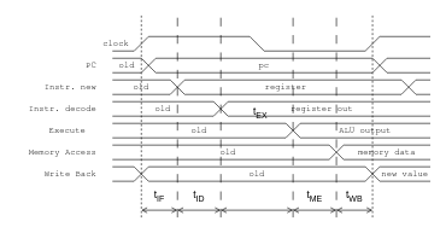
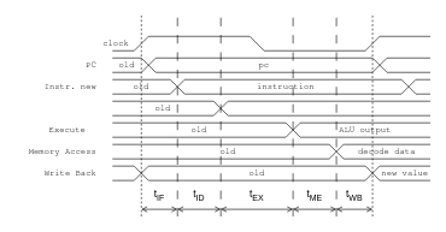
- <mxCell id="11" value="&lt;font face=&quot;FreeMono&quot;&gt;register&lt;/font&gt;" style="text;strokeColor=none;align=center;fillColor=none;html=1;verticalAlign=middle;whiteSpace=wrap;rounded=0;" parent="1" vertex="1"><mxGeometry x="335" y="110" width="120" height="20" as="geometry" /></mxCell>
+ <mxCell id="11" value="&lt;font face=&quot;FreeMono&quot;&gt;instruction&lt;/font&gt;" style="text;strokeColor=none;align=center;fillColor=none;html=1;verticalAlign=middle;whiteSpace=wrap;rounded=0;" parent="1" vertex="1"><mxGeometry x="335" y="110" width="120" height="20" as="geometry" /></mxCell>
- <mxCell id="14" value="&lt;font face=&quot;FreeMono&quot;&gt;Instr. decode&lt;/font&gt;" style="text;strokeColor=none;align=right;fillColor=none;html=1;verticalAlign=middle;whiteSpace=wrap;rounded=0;" parent="1" vertex="1"><mxGeometry x="35" y="140" width="100" height="20" as="geometry" /></mxCell>
- <mxCell id="15" value="&lt;font face=&quot;FreeMono&quot;&gt;register out&lt;/font&gt;" style="text;strokeColor=none;align=center;fillColor=none;html=1;verticalAlign=middle;whiteSpace=wrap;rounded=0;" parent="1" vertex="1"><mxGeometry x="385" y="140" width="120" height="20" as="geometry" /></mxCell>
- <mxCell id="45" value="&lt;font style=&quot;font-size: 14px;&quot;&gt;t&lt;sub&gt;EX&lt;/sub&gt;&lt;/font&gt;" style="text;strokeColor=none;align=center;fillColor=none;html=1;verticalAlign=middle;whiteSpace=wrap;rounded=0;" vertex="1" parent="1"><mxGeometry x="345" y="145" width="30" height="20" as="geometry" /></mxCell>
+ <mxCell id="45" value="&lt;font style=&quot;font-size: 14px;&quot;&gt;t&lt;sub&gt;EX&lt;/sub&gt;&lt;/font&gt;" style="text;strokeColor=none;align=center;fillColor=none;html=1;verticalAlign=middle;whiteSpace=wrap;rounded=0;" vertex="1" parent="1"><mxGeometry x="340" y="260" width="30" height="20" as="geometry" /></mxCell>
- <mxCell id="23" value="&lt;font face=&quot;FreeMono&quot;&gt;memory data&lt;/font&gt;" style="text;strokeColor=none;align=center;fillColor=none;html=1;verticalAlign=middle;whiteSpace=wrap;rounded=0;" parent="1" vertex="1"><mxGeometry x="475" y="200" width="120" height="20" as="geometry" /></mxCell>
+ <mxCell id="23" value="&lt;font face=&quot;FreeMono&quot;&gt;decode data&lt;/font&gt;" style="text;strokeColor=none;align=center;fillColor=none;html=1;verticalAlign=middle;whiteSpace=wrap;rounded=0;" parent="1" vertex="1"><mxGeometry x="475" y="200" width="120" height="20" as="geometry" /></mxCell>
